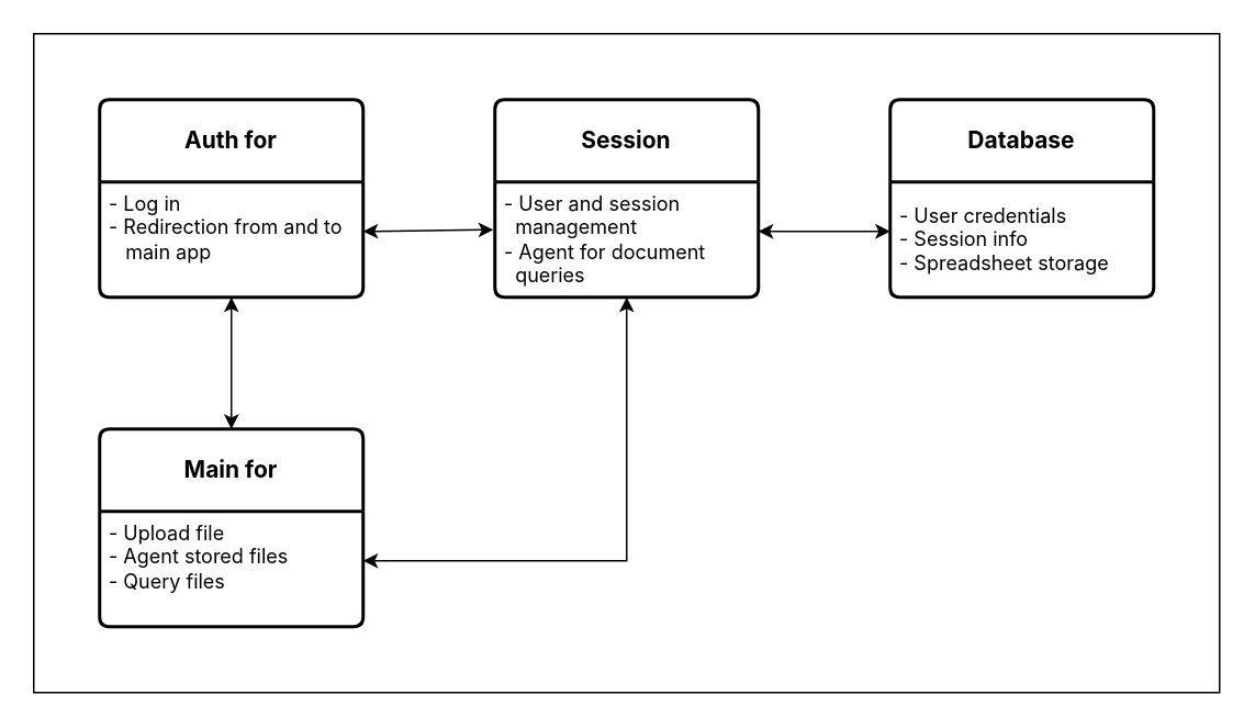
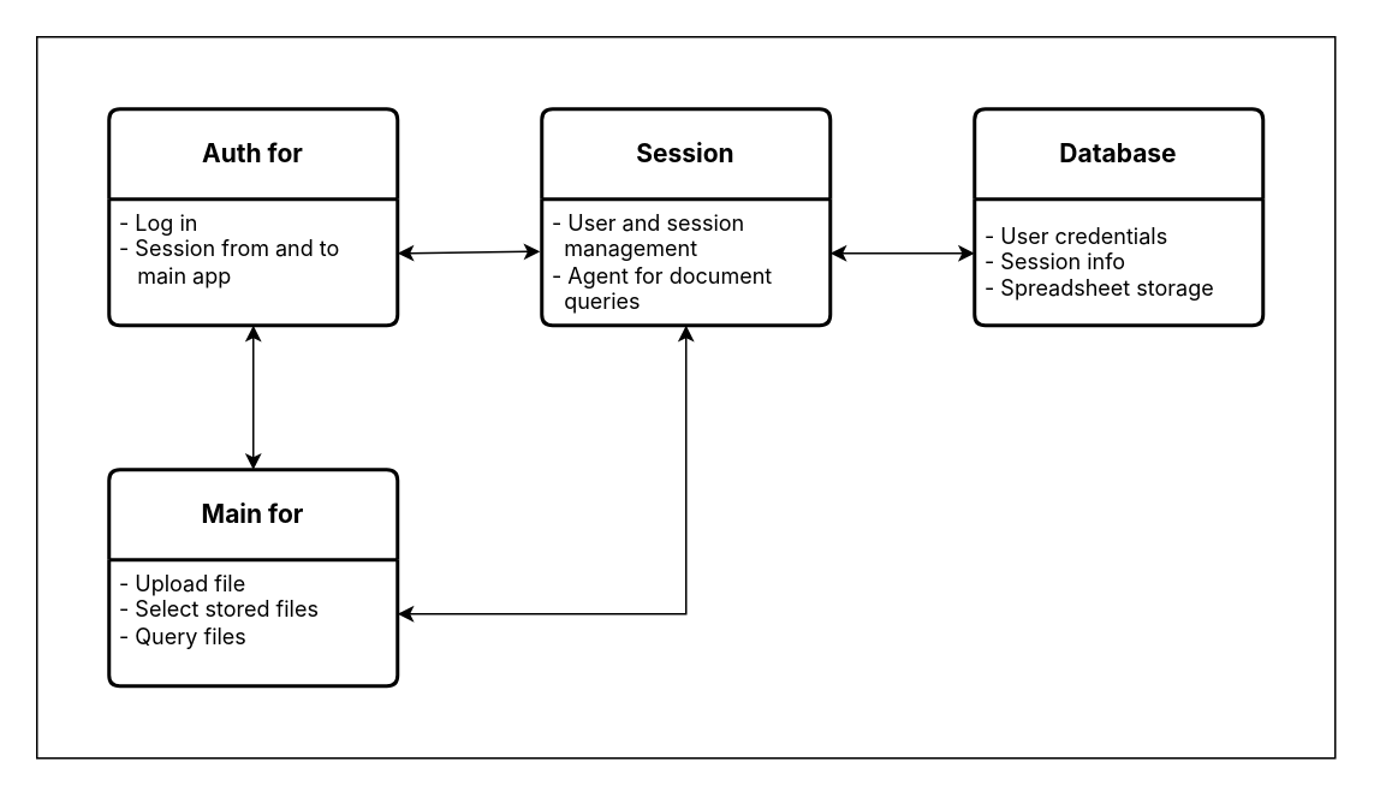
- <mxCell id="6" value="&lt;div&gt;&lt;font face=&quot;Inter&quot; data-font-src=&quot;https://fonts.googleapis.com/css?family=Inter&quot;&gt;- Log in&lt;/font&gt;&lt;/div&gt;&lt;div&gt;&lt;font data-font-src=&quot;https://fonts.googleapis.com/css?family=Inter&quot; face=&quot;Inter&quot;&gt;- Redirection from and to&amp;nbsp;&lt;/font&gt;&lt;/div&gt;&lt;div&gt;&lt;font data-font-src=&quot;https://fonts.googleapis.com/css?family=Inter&quot; face=&quot;Inter&quot;&gt;&amp;nbsp;&amp;nbsp; main app&lt;/font&gt;&lt;/div&gt;" style="align=left;strokeColor=none;fillColor=none;spacingLeft=4;fontSize=12;verticalAlign=top;resizable=0;rotatable=0;part=1;html=1;" vertex="1" parent="5"><mxGeometry y="50" width="160" height="70" as="geometry" /></mxCell>
+ <mxCell id="6" value="&lt;div&gt;&lt;font face=&quot;Inter&quot; data-font-src=&quot;https://fonts.googleapis.com/css?family=Inter&quot;&gt;- Log in&lt;/font&gt;&lt;/div&gt;&lt;div&gt;&lt;font data-font-src=&quot;https://fonts.googleapis.com/css?family=Inter&quot; face=&quot;Inter&quot;&gt;- Session from and to&amp;nbsp;&lt;/font&gt;&lt;/div&gt;&lt;div&gt;&lt;font data-font-src=&quot;https://fonts.googleapis.com/css?family=Inter&quot; face=&quot;Inter&quot;&gt;&amp;nbsp;&amp;nbsp; main app&lt;/font&gt;&lt;/div&gt;" style="align=left;strokeColor=none;fillColor=none;spacingLeft=4;fontSize=12;verticalAlign=top;resizable=0;rotatable=0;part=1;html=1;" vertex="1" parent="5"><mxGeometry y="50" width="160" height="70" as="geometry" /></mxCell>
- <mxCell id="4" value="&lt;div&gt;&lt;font data-font-src=&quot;https://fonts.googleapis.com/css?family=Inter&quot; face=&quot;Inter&quot;&gt;- Upload file&lt;/font&gt;&lt;/div&gt;&lt;div&gt;&lt;font data-font-src=&quot;https://fonts.googleapis.com/css?family=Inter&quot; face=&quot;Inter&quot;&gt;- Agent stored files&lt;/font&gt;&lt;br&gt;&lt;/div&gt;&lt;div&gt;&lt;font data-font-src=&quot;https://fonts.googleapis.com/css?family=Inter&quot; face=&quot;Inter&quot;&gt;- Query files&lt;/font&gt;&lt;br&gt;&lt;/div&gt;" style="align=left;strokeColor=none;fillColor=none;spacingLeft=4;fontSize=12;verticalAlign=top;resizable=0;rotatable=0;part=1;html=1;" vertex="1" parent="3"><mxGeometry y="50" width="160" height="70" as="geometry" /></mxCell>
+ <mxCell id="4" value="&lt;div&gt;&lt;font data-font-src=&quot;https://fonts.googleapis.com/css?family=Inter&quot; face=&quot;Inter&quot;&gt;- Upload file&lt;/font&gt;&lt;/div&gt;&lt;div&gt;&lt;font data-font-src=&quot;https://fonts.googleapis.com/css?family=Inter&quot; face=&quot;Inter&quot;&gt;- Select stored files&lt;/font&gt;&lt;br&gt;&lt;/div&gt;&lt;div&gt;&lt;font data-font-src=&quot;https://fonts.googleapis.com/css?family=Inter&quot; face=&quot;Inter&quot;&gt;- Query files&lt;/font&gt;&lt;br&gt;&lt;/div&gt;" style="align=left;strokeColor=none;fillColor=none;spacingLeft=4;fontSize=12;verticalAlign=top;resizable=0;rotatable=0;part=1;html=1;" vertex="1" parent="3"><mxGeometry y="50" width="160" height="70" as="geometry" /></mxCell>
